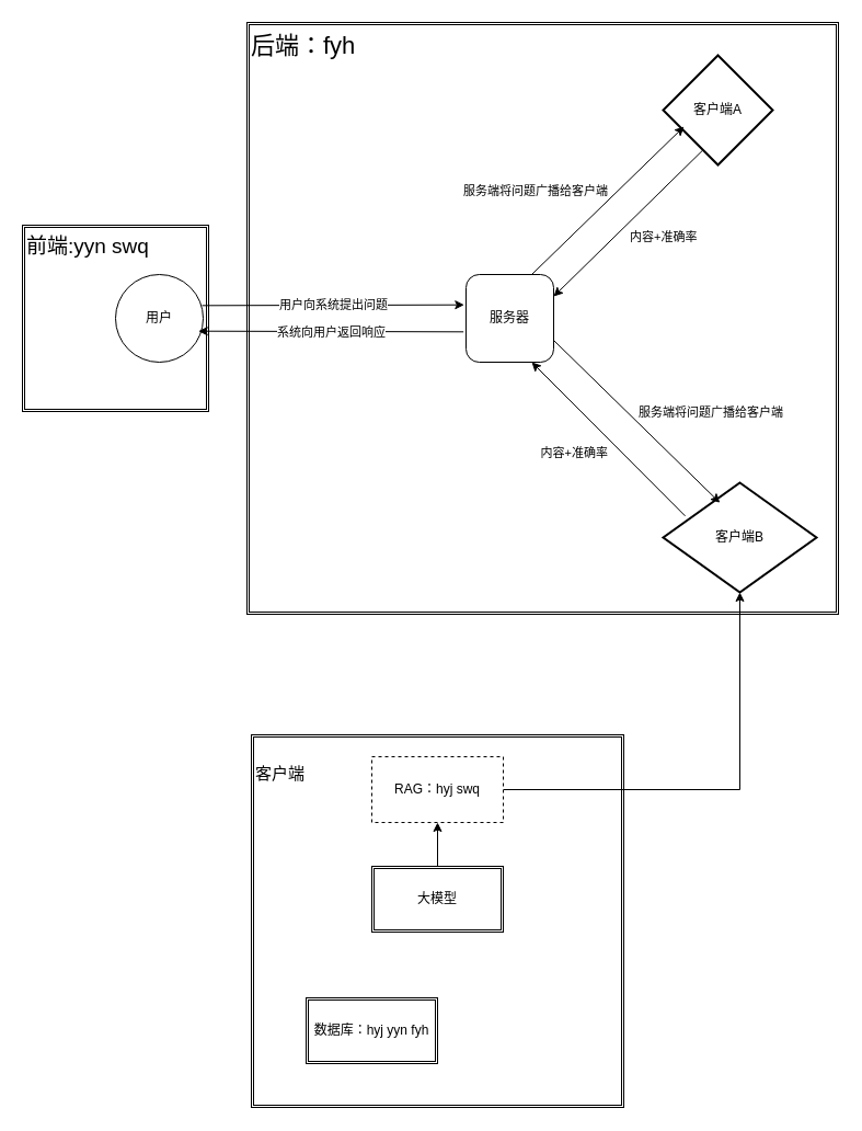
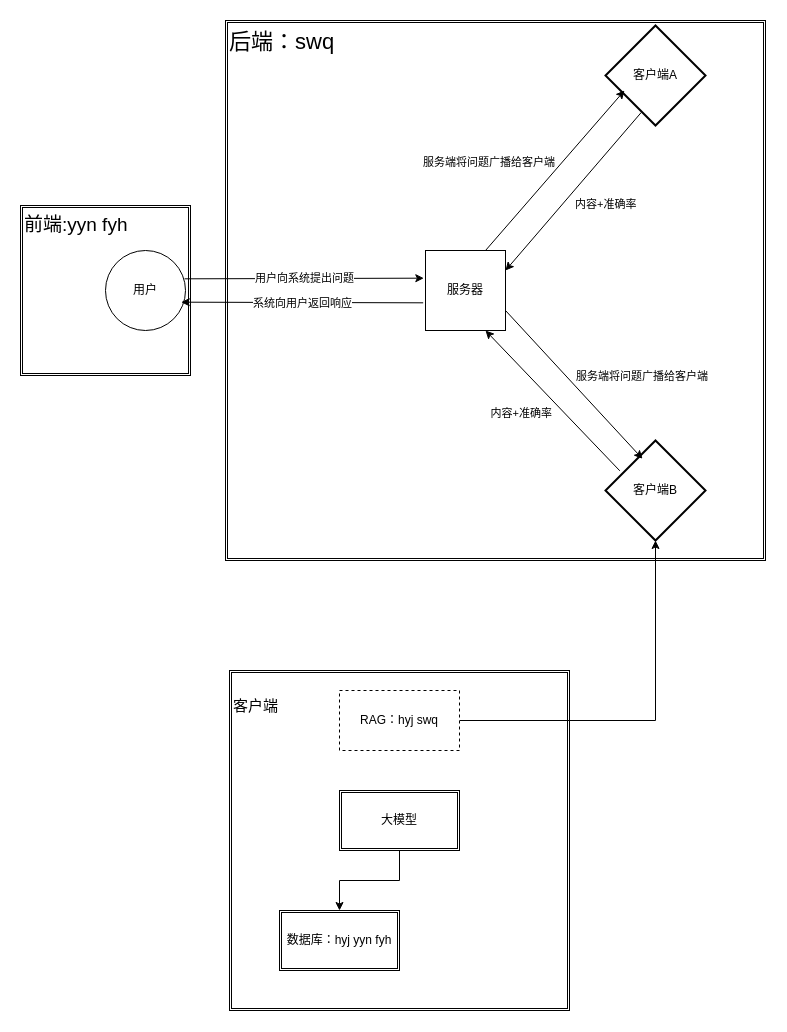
- <mxCell id="3" value="后端：fyh" style="shape=ext;double=1;whiteSpace=wrap;html=1;aspect=fixed;align=left;verticalAlign=top;fontSize=22;" vertex="1" parent="1"><mxGeometry x="225" y="20" width="540" height="540" as="geometry" /></mxCell>
+ <mxCell id="3" value="后端：swq" style="shape=ext;double=1;whiteSpace=wrap;html=1;aspect=fixed;align=left;verticalAlign=top;fontSize=22;" vertex="1" parent="1"><mxGeometry x="225" y="20" width="540" height="540" as="geometry" /></mxCell>
- <mxCell id="10" value="客户端A" style="strokeWidth=2;html=1;shape=mxgraph.flowchart.decision;whiteSpace=wrap;" vertex="1" parent="1"><mxGeometry x="605" y="50" width="100" height="100" as="geometry" /></mxCell>
+ <mxCell id="10" value="客户端A" style="strokeWidth=2;html=1;shape=mxgraph.flowchart.decision;whiteSpace=wrap;" vertex="1" parent="1"><mxGeometry x="605" y="25" width="100" height="100" as="geometry" /></mxCell>
- <mxCell id="4" value="前端:yyn swq" style="shape=ext;double=1;whiteSpace=wrap;html=1;aspect=fixed;align=left;verticalAlign=top;fontSize=19;" vertex="1" parent="1"><mxGeometry x="20" y="205" width="170" height="170" as="geometry" /></mxCell>
+ <mxCell id="4" value="前端:yyn fyh" style="shape=ext;double=1;whiteSpace=wrap;html=1;aspect=fixed;align=left;verticalAlign=top;fontSize=19;" vertex="1" parent="1"><mxGeometry x="20" y="205" width="170" height="170" as="geometry" /></mxCell>
- <mxCell id="9" value="服务器" style="whiteSpace=wrap;html=1;aspect=fixed;rounded=1;" vertex="1" parent="1"><mxGeometry x="425" y="250" width="80" height="80" as="geometry" /></mxCell>
+ <mxCell id="9" value="服务器" style="whiteSpace=wrap;html=1;aspect=fixed;" vertex="1" parent="1"><mxGeometry x="425" y="250" width="80" height="80" as="geometry" /></mxCell>
- <mxCell id="13" value="客户端B" style="strokeWidth=2;html=1;shape=mxgraph.flowchart.decision;whiteSpace=wrap;" vertex="1" parent="1"><mxGeometry x="605" y="440" width="140" height="100" as="geometry" /></mxCell>
+ <mxCell id="13" value="客户端B" style="strokeWidth=2;html=1;shape=mxgraph.flowchart.decision;whiteSpace=wrap;" vertex="1" parent="1"><mxGeometry x="605" y="440" width="100" height="100" as="geometry" /></mxCell>
- <mxCell id="22" value="" style="edgeStyle=orthogonalEdgeStyle;rounded=0;orthogonalLoop=1;jettySize=auto;html=1;" edge="1" parent="1" source="23" target="21"><mxGeometry relative="1" as="geometry" /></mxCell>
+ <mxCell id="22" value="" style="edgeStyle=orthogonalEdgeStyle;rounded=0;orthogonalLoop=1;jettySize=auto;html=1;entryX=0.5;entryY=0;entryDx=0;entryDy=0;" edge="1" parent="1" source="23" target="24"><mxGeometry relative="1" as="geometry" /></mxCell>
